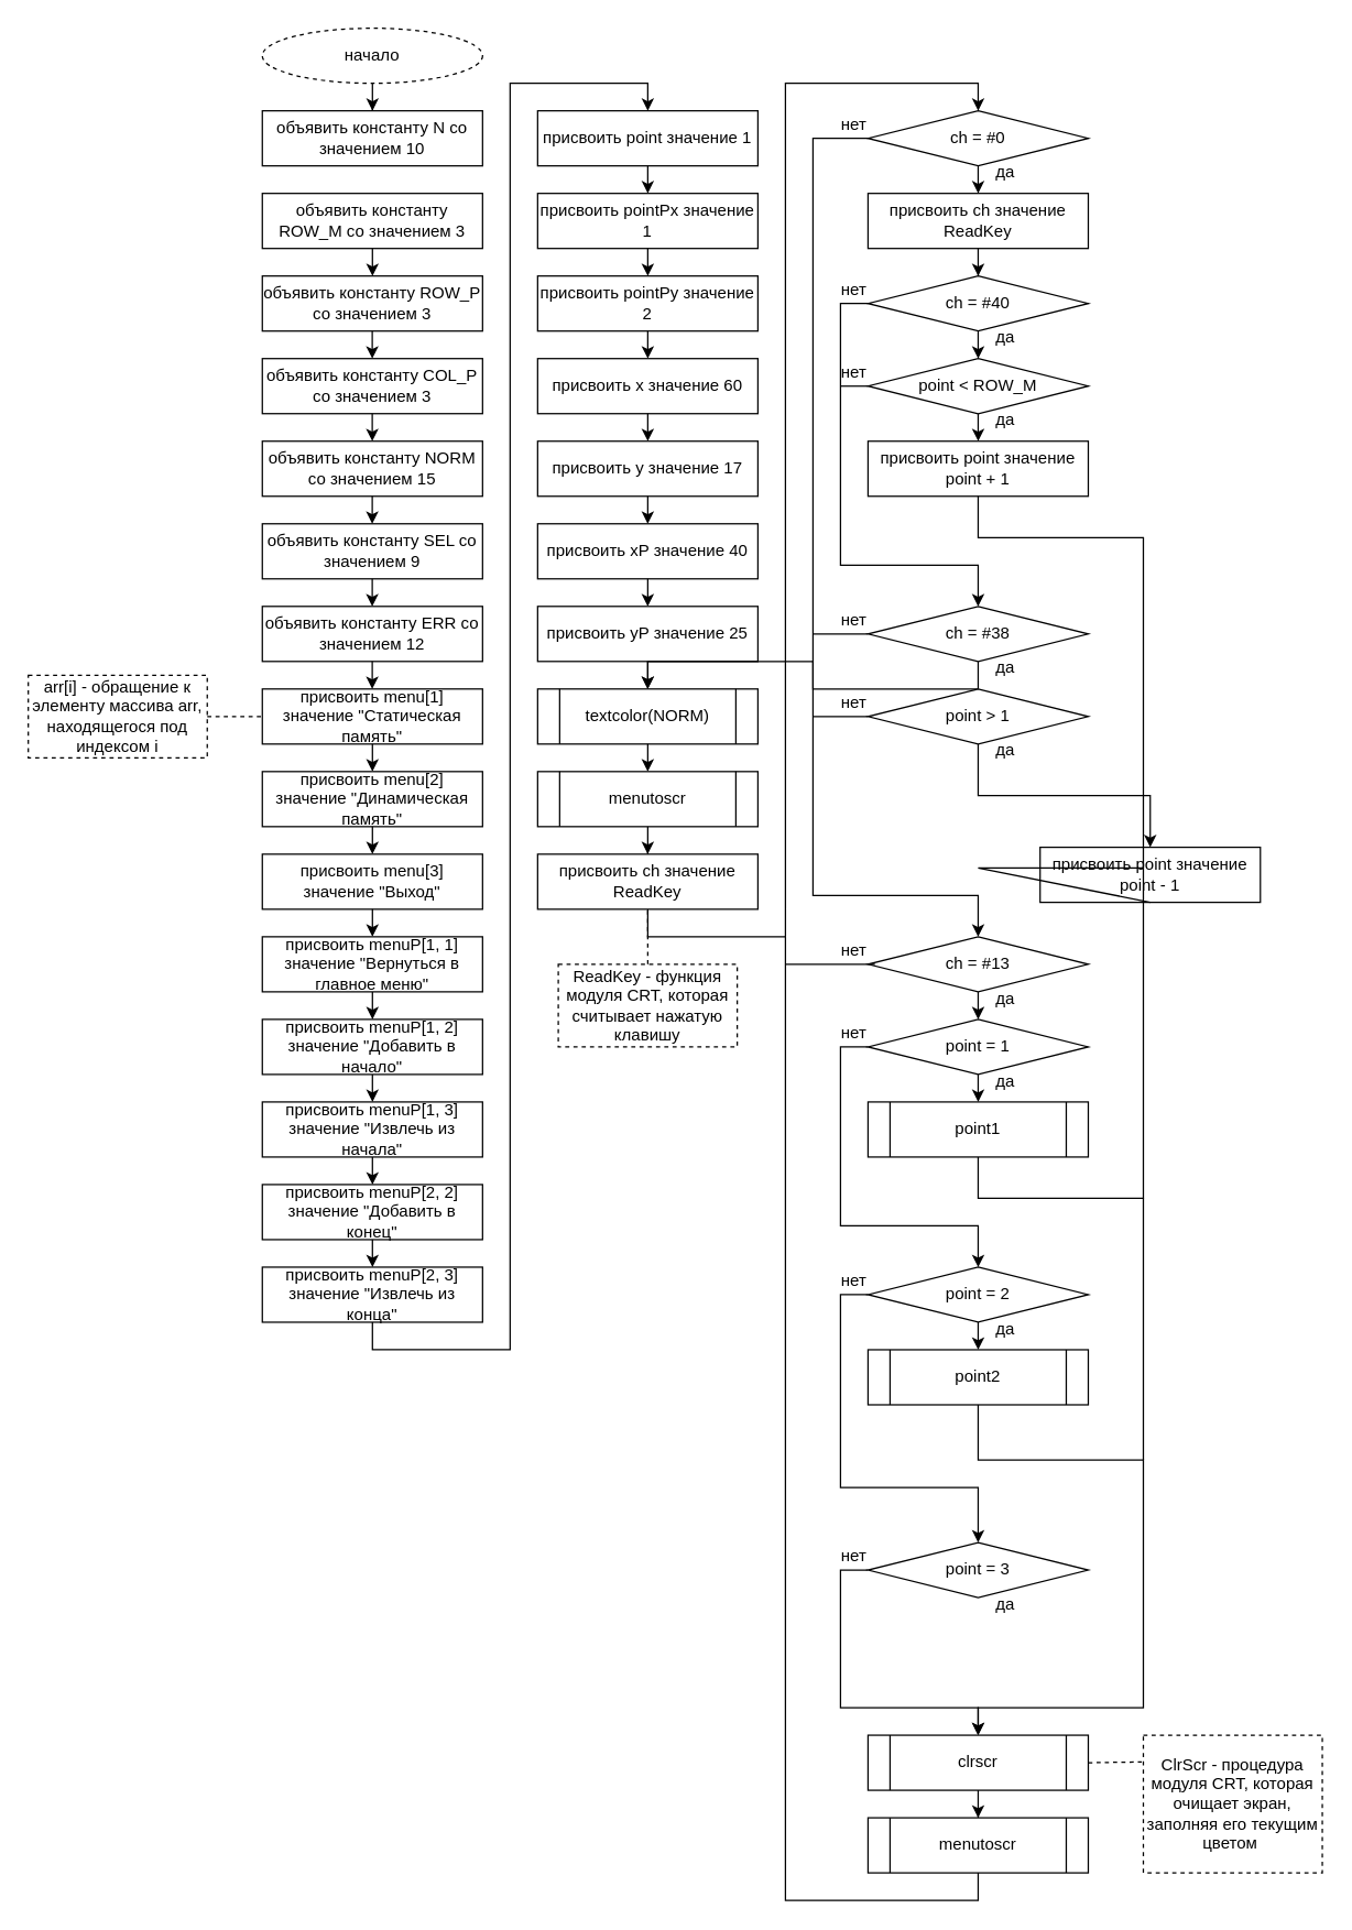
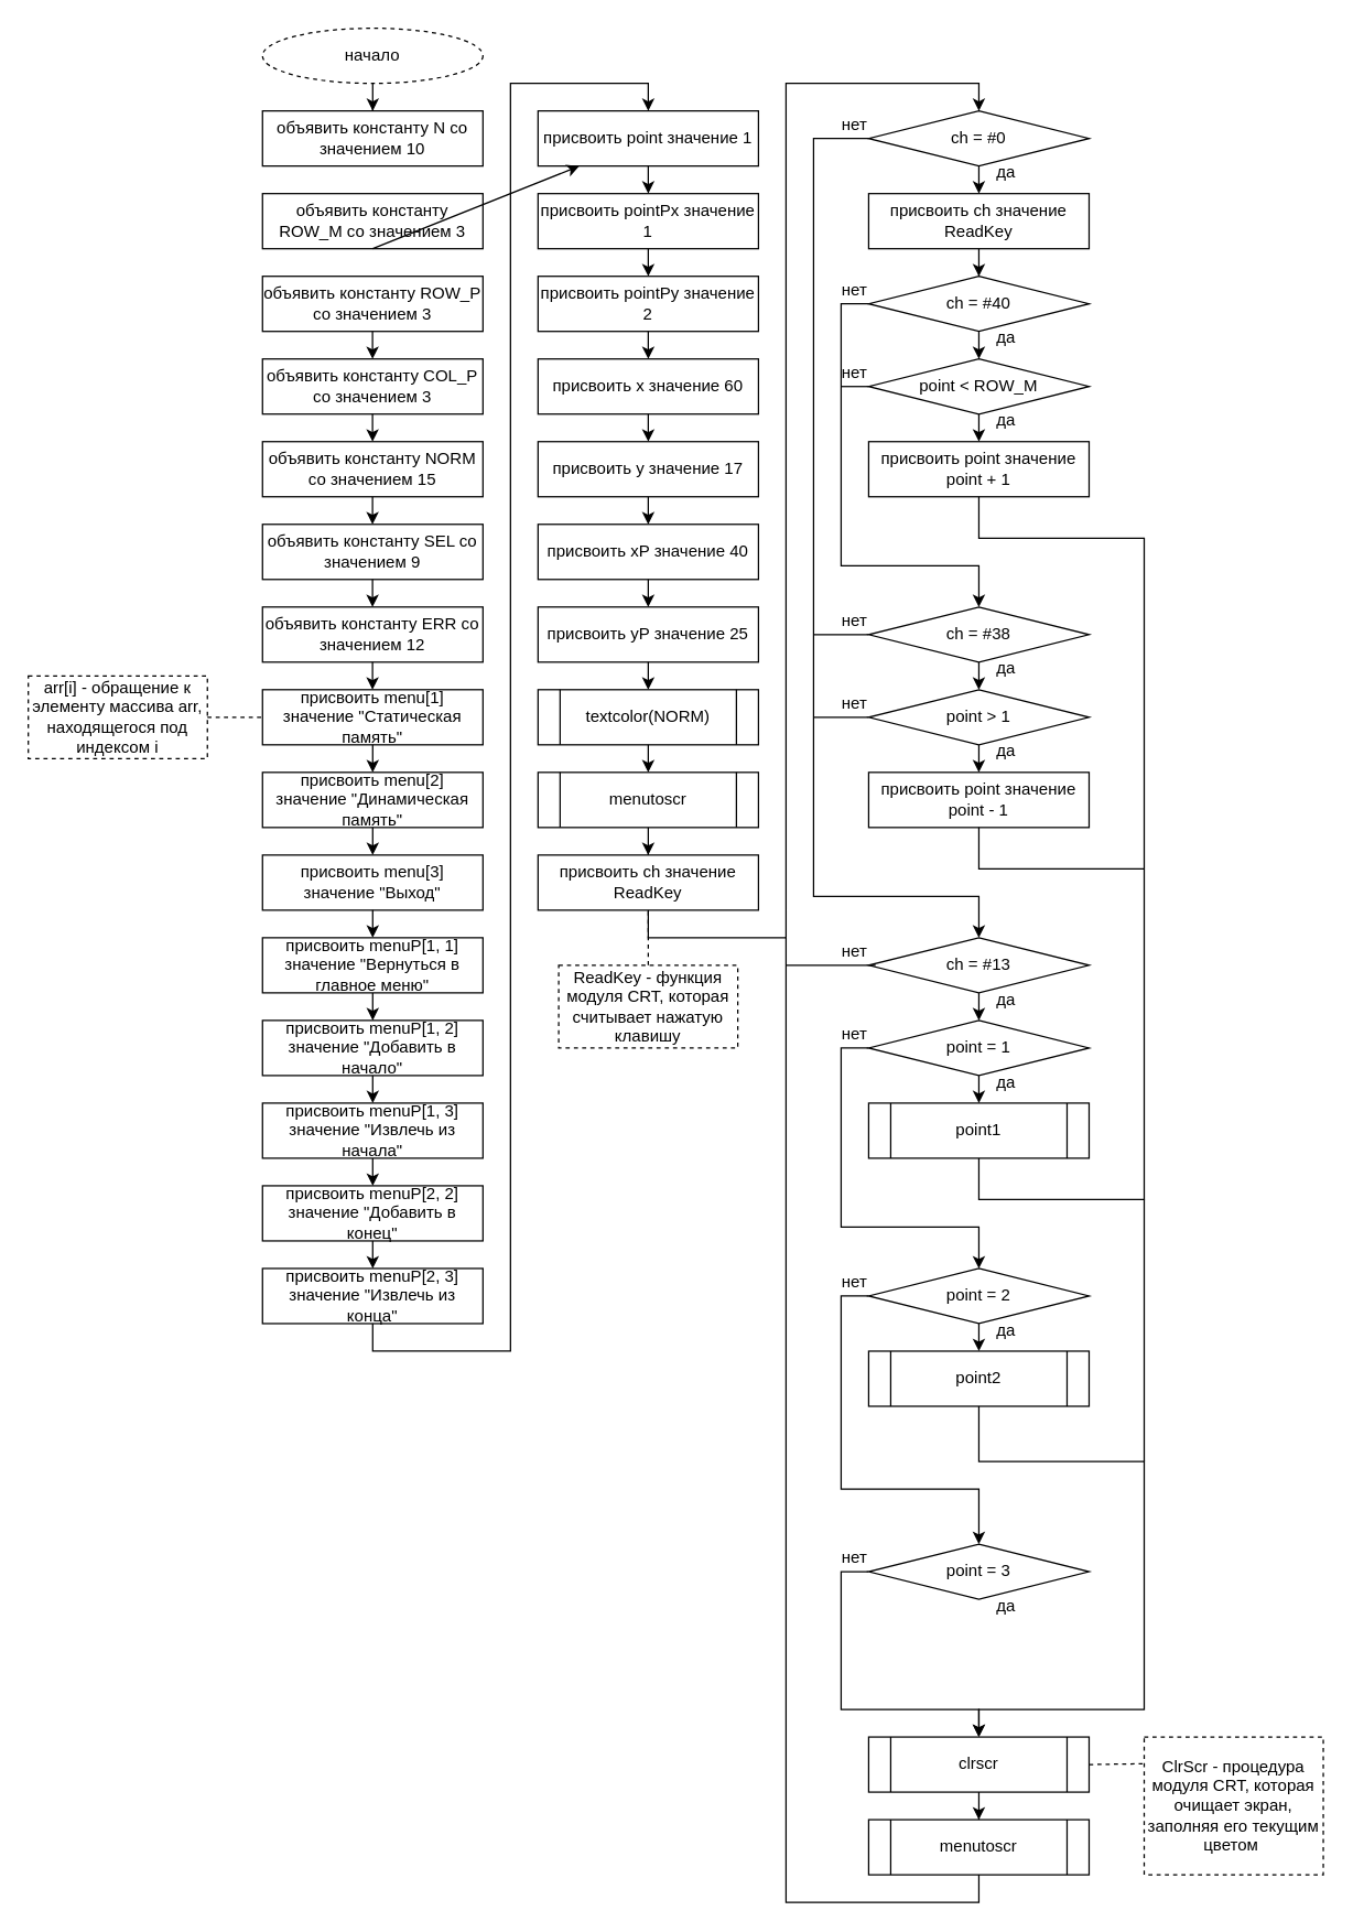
- <mxCell id="45" value="" style="endArrow=classic;html=1;rounded=0;exitX=0.5;exitY=1;exitDx=0;exitDy=0;entryX=0.5;entryY=0;entryDx=0;entryDy=0;" parent="1" source="39" target="40" edge="1"><mxGeometry width="50" height="50" relative="1" as="geometry"><mxPoint x="310" y="290" as="sourcePoint" /><mxPoint x="360" y="240" as="targetPoint" /></mxGeometry></mxCell>
+ <mxCell id="45" value="" style="endArrow=classic;html=1;rounded=0;exitX=0.5;exitY=1;exitDx=0;exitDy=0;" parent="1" source="39" target="20" edge="1"><mxGeometry width="50" height="50" relative="1" as="geometry"><mxPoint x="310" y="290" as="sourcePoint" /><mxPoint x="360" y="240" as="targetPoint" /></mxGeometry></mxCell>
- <mxCell id="64" style="edgeStyle=orthogonalEdgeStyle;rounded=0;orthogonalLoop=1;jettySize=auto;html=1;exitX=0.5;exitY=1;exitDx=0;exitDy=0;" parent="1" source="65" target="34" edge="1"><mxGeometry relative="1" as="geometry" /></mxCell>
+ <mxCell id="64" style="edgeStyle=orthogonalEdgeStyle;rounded=0;orthogonalLoop=1;jettySize=auto;html=1;exitX=0.5;exitY=1;exitDx=0;exitDy=0;entryX=0.5;entryY=0;entryDx=0;entryDy=0;" parent="1" source="65" target="67" edge="1"><mxGeometry relative="1" as="geometry" /></mxCell>
- <mxCell id="68" value="присвоить point значение point - 1" style="rounded=0;whiteSpace=wrap;html=1;" parent="1" vertex="1"><mxGeometry x="755" y="615" width="160" height="40" as="geometry" /></mxCell>
+ <mxCell id="68" value="присвоить point значение point - 1" style="rounded=0;whiteSpace=wrap;html=1;" parent="1" vertex="1"><mxGeometry x="630" y="560" width="160" height="40" as="geometry" /></mxCell>
